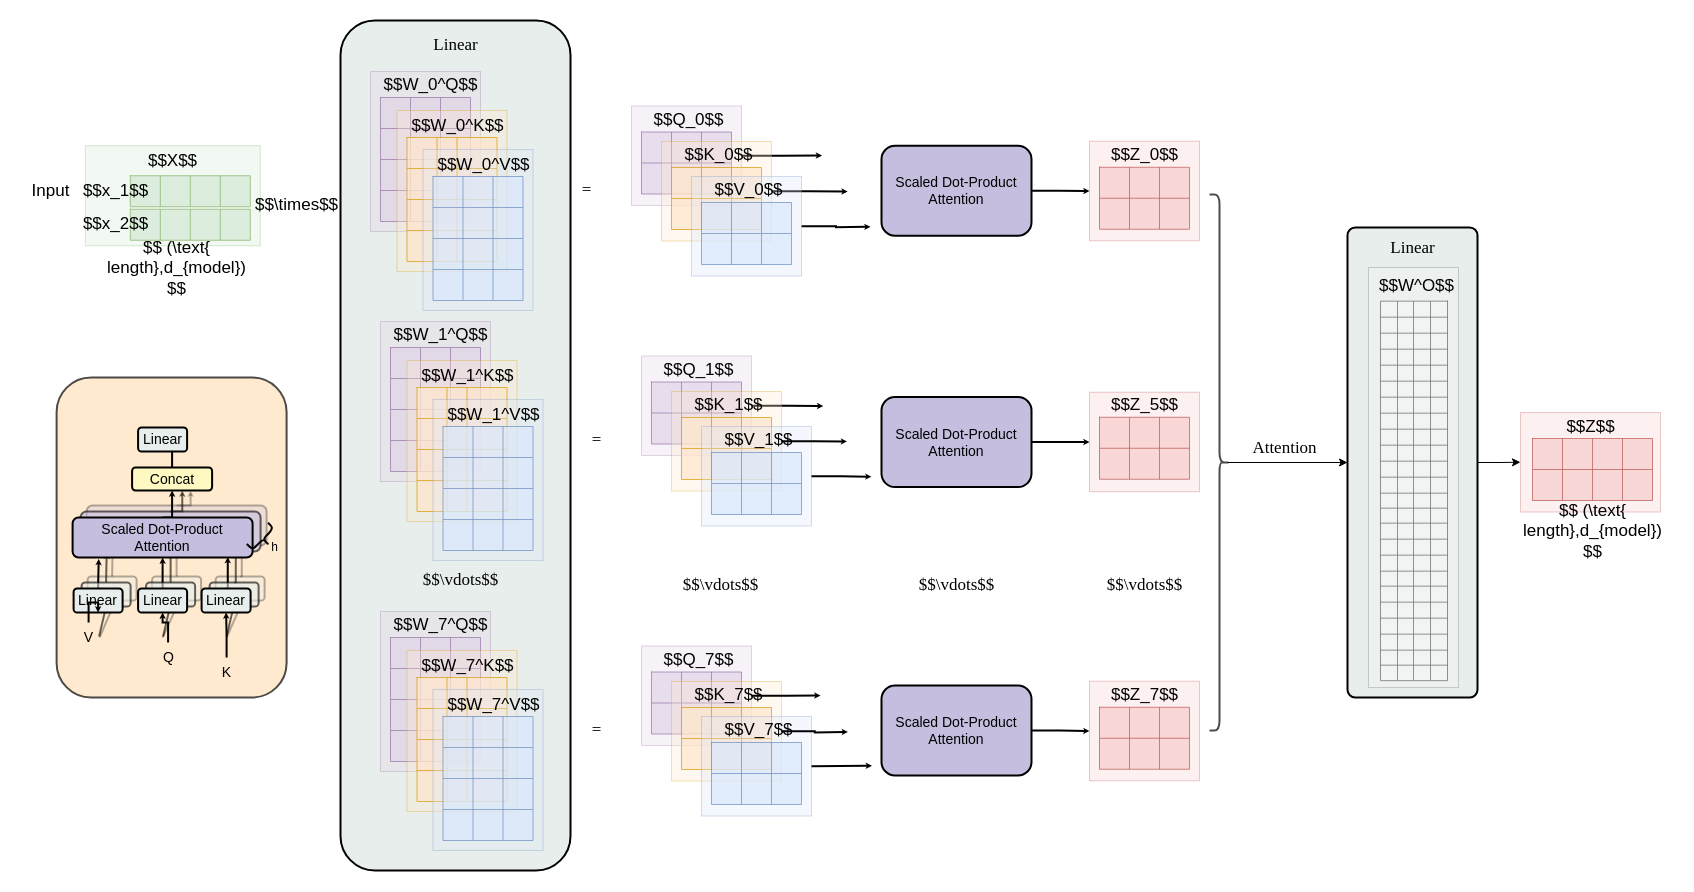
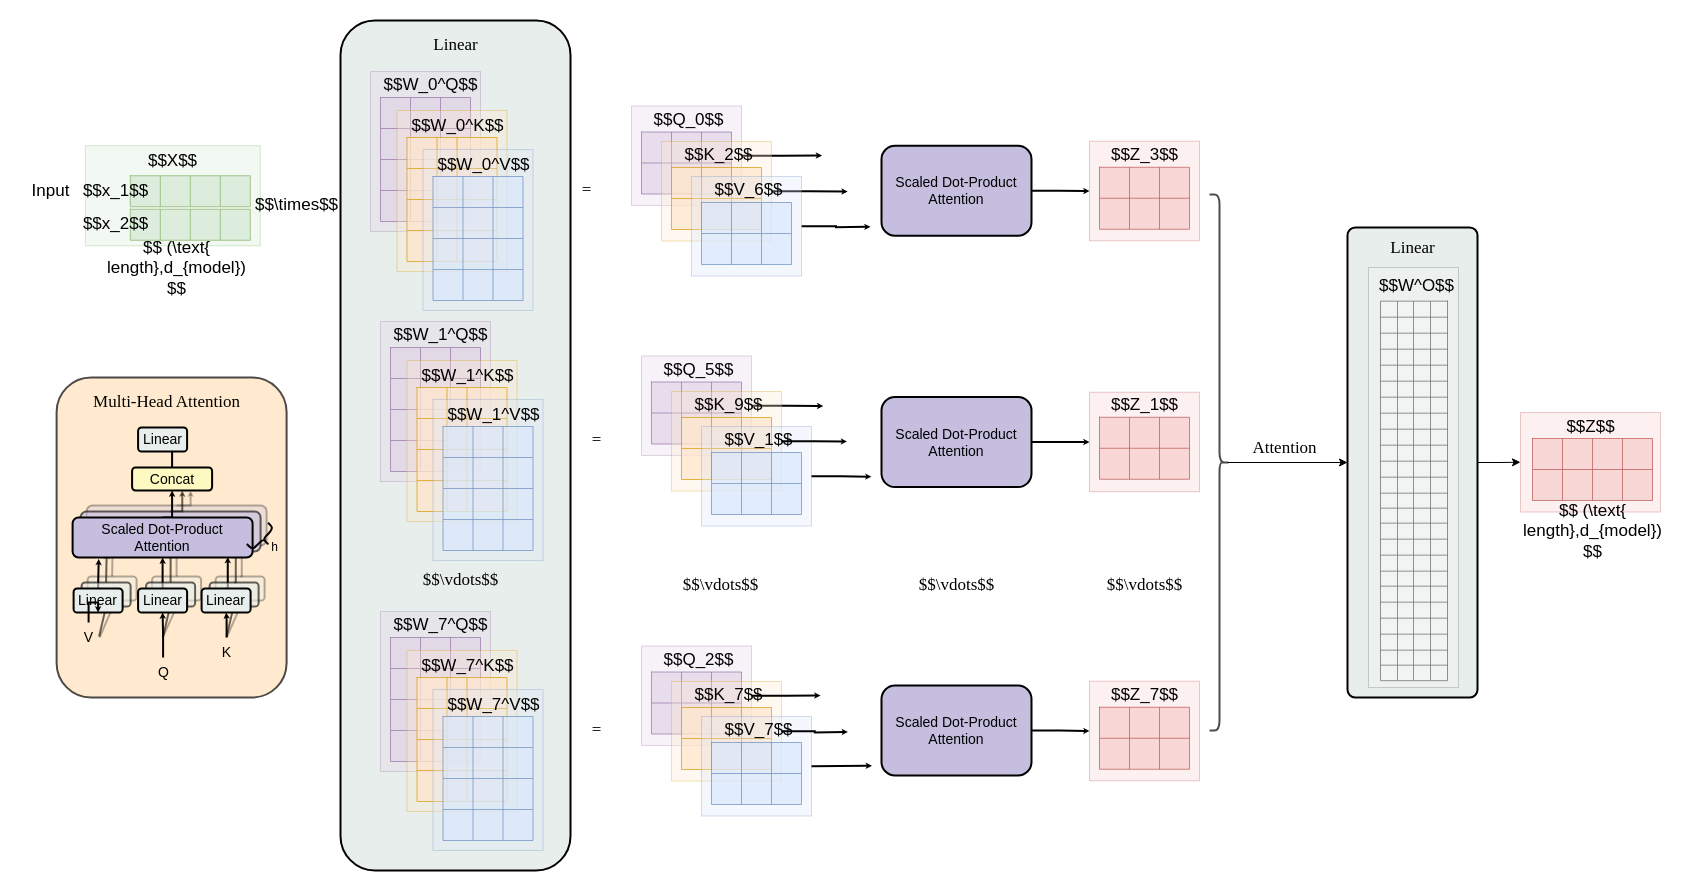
- <mxCell id="394" value="$$K_0$$" style="text;html=1;align=center;verticalAlign=middle;resizable=0;points=[];autosize=1;strokeColor=none;fillColor=none;fontSize=17;fontFamily=Helvetica;" parent="383" vertex="1"><mxGeometry x="12" width="90" height="30" as="geometry" /></mxCell>
+ <mxCell id="394" value="$$K_2$$" style="text;html=1;align=center;verticalAlign=middle;resizable=0;points=[];autosize=1;strokeColor=none;fillColor=none;fontSize=17;fontFamily=Helvetica;" parent="383" vertex="1"><mxGeometry x="12" width="90" height="30" as="geometry" /></mxCell>
- <mxCell id="366" value="$$Z_0$$" style="text;html=1;align=center;verticalAlign=middle;resizable=0;points=[];autosize=1;strokeColor=none;fillColor=none;fontSize=17;fontFamily=Helvetica;" parent="355" vertex="1"><mxGeometry x="10" width="90" height="30" as="geometry" /></mxCell>
+ <mxCell id="366" value="$$Z_3$$" style="text;html=1;align=center;verticalAlign=middle;resizable=0;points=[];autosize=1;strokeColor=none;fillColor=none;fontSize=17;fontFamily=Helvetica;" parent="355" vertex="1"><mxGeometry x="10" width="90" height="30" as="geometry" /></mxCell>
- <mxCell id="406" value="$$V_0$$" style="text;html=1;align=center;verticalAlign=middle;resizable=0;points=[];autosize=1;strokeColor=none;fillColor=none;fontSize=17;fontFamily=Helvetica;" parent="395" vertex="1"><mxGeometry x="12" width="90" height="30" as="geometry" /></mxCell>
+ <mxCell id="406" value="$$V_6$$" style="text;html=1;align=center;verticalAlign=middle;resizable=0;points=[];autosize=1;strokeColor=none;fillColor=none;fontSize=17;fontFamily=Helvetica;" parent="395" vertex="1"><mxGeometry x="12" width="90" height="30" as="geometry" /></mxCell>
- <mxCell id="157" value="$$Q_1$$" style="text;html=1;align=center;verticalAlign=middle;resizable=0;points=[];autosize=1;strokeColor=none;fillColor=none;fontSize=17;fontFamily=Helvetica;" parent="146" vertex="1"><mxGeometry x="12" width="90" height="30" as="geometry" /></mxCell>
+ <mxCell id="157" value="$$Q_5$$" style="text;html=1;align=center;verticalAlign=middle;resizable=0;points=[];autosize=1;strokeColor=none;fillColor=none;fontSize=17;fontFamily=Helvetica;" parent="146" vertex="1"><mxGeometry x="12" width="90" height="30" as="geometry" /></mxCell>
+ <mxCell id="50" value="&lt;font face=&quot;Times New Roman&quot; style=&quot;font-size: 17px;&quot;&gt;Multi-Head Attention&lt;/font&gt;" style="text;html=1;align=center;verticalAlign=middle;resizable=0;points=[];autosize=1;strokeColor=none;fillColor=none;fontSize=17;" parent="1" vertex="1"><mxGeometry x="81.1" y="387" width="170" height="30" as="geometry" /></mxCell>
- <mxCell id="169" value="$$K_1$$" style="text;html=1;align=center;verticalAlign=middle;resizable=0;points=[];autosize=1;strokeColor=none;fillColor=none;fontSize=17;fontFamily=Helvetica;" parent="158" vertex="1"><mxGeometry x="12" width="90" height="30" as="geometry" /></mxCell>
+ <mxCell id="169" value="$$K_9$$" style="text;html=1;align=center;verticalAlign=middle;resizable=0;points=[];autosize=1;strokeColor=none;fillColor=none;fontSize=17;fontFamily=Helvetica;" parent="158" vertex="1"><mxGeometry x="12" width="90" height="30" as="geometry" /></mxCell>
- <mxCell id="144" value="$$Z_5$$" style="text;html=1;align=center;verticalAlign=middle;resizable=0;points=[];autosize=1;strokeColor=none;fillColor=none;fontSize=17;fontFamily=Helvetica;" parent="133" vertex="1"><mxGeometry x="10" width="90" height="30" as="geometry" /></mxCell>
+ <mxCell id="144" value="$$Z_1$$" style="text;html=1;align=center;verticalAlign=middle;resizable=0;points=[];autosize=1;strokeColor=none;fillColor=none;fontSize=17;fontFamily=Helvetica;" parent="133" vertex="1"><mxGeometry x="10" width="90" height="30" as="geometry" /></mxCell>
- <mxCell id="42" value="Q" style="text;html=1;align=center;verticalAlign=middle;resizable=0;points=[];autosize=1;strokeColor=none;fillColor=none;fontSize=14;" parent="1" vertex="1"><mxGeometry x="152.6" y="642" width="30" height="30" as="geometry" /></mxCell>
+ <mxCell id="42" value="Q" style="text;html=1;align=center;verticalAlign=middle;resizable=0;points=[];autosize=1;strokeColor=none;fillColor=none;fontSize=14;" parent="1" vertex="1"><mxGeometry x="147.6" y="657" width="30" height="30" as="geometry" /></mxCell>
- <mxCell id="268" value="$$Q_7$$" style="text;html=1;align=center;verticalAlign=middle;resizable=0;points=[];autosize=1;strokeColor=none;fillColor=none;fontSize=17;fontFamily=Helvetica;" parent="257" vertex="1"><mxGeometry x="12" width="90" height="30" as="geometry" /></mxCell>
+ <mxCell id="268" value="$$Q_2$$" style="text;html=1;align=center;verticalAlign=middle;resizable=0;points=[];autosize=1;strokeColor=none;fillColor=none;fontSize=17;fontFamily=Helvetica;" parent="257" vertex="1"><mxGeometry x="12" width="90" height="30" as="geometry" /></mxCell>
- <mxCell id="44" value="K" style="text;html=1;align=center;verticalAlign=middle;resizable=0;points=[];autosize=1;strokeColor=none;fillColor=none;fontSize=14;" parent="1" vertex="1"><mxGeometry x="211.1" y="657" width="30" height="30" as="geometry" /></mxCell>
+ <mxCell id="44" value="K" style="text;html=1;align=center;verticalAlign=middle;resizable=0;points=[];autosize=1;strokeColor=none;fillColor=none;fontSize=14;" parent="1" vertex="1"><mxGeometry x="211.1" y="637" width="30" height="30" as="geometry" /></mxCell>
